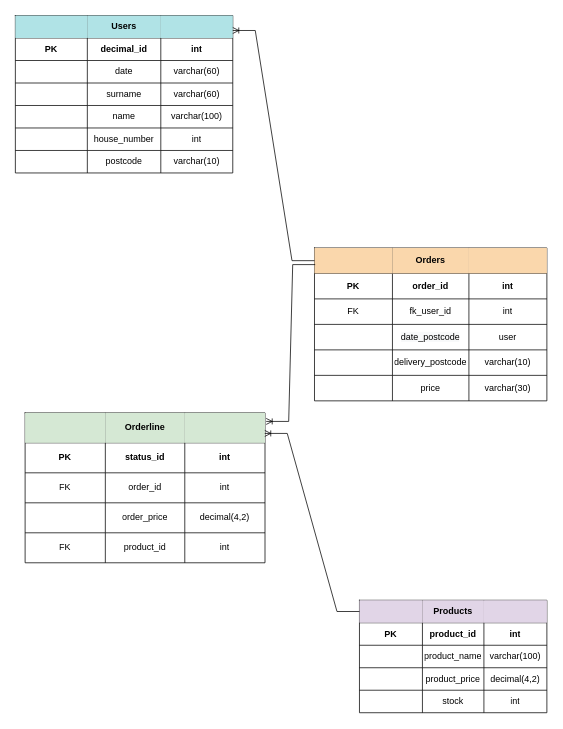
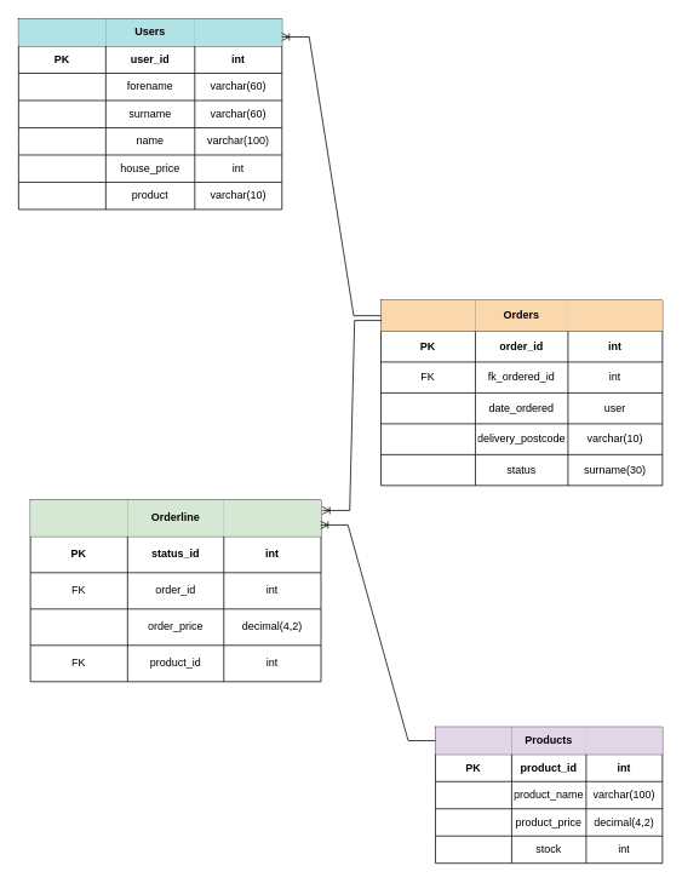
- <mxCell id="9" value="decimal_id" style="shape=partialRectangle;html=1;whiteSpace=wrap;connectable=0;overflow=hidden;fillColor=none;top=0;left=0;bottom=0;right=0;pointerEvents=1;fontStyle=1" parent="7" vertex="1"><mxGeometry x="96" width="98" height="30" as="geometry"><mxRectangle width="98" height="30" as="alternateBounds" /></mxGeometry></mxCell>
+ <mxCell id="9" value="user_id" style="shape=partialRectangle;html=1;whiteSpace=wrap;connectable=0;overflow=hidden;fillColor=none;top=0;left=0;bottom=0;right=0;pointerEvents=1;fontStyle=1" parent="7" vertex="1"><mxGeometry x="96" width="98" height="30" as="geometry"><mxRectangle width="98" height="30" as="alternateBounds" /></mxGeometry></mxCell>
- <mxCell id="13" value="date" style="shape=partialRectangle;html=1;whiteSpace=wrap;connectable=0;overflow=hidden;fillColor=none;top=0;left=0;bottom=0;right=0;pointerEvents=1;" parent="11" vertex="1"><mxGeometry x="96" width="98" height="30" as="geometry"><mxRectangle width="98" height="30" as="alternateBounds" /></mxGeometry></mxCell>
+ <mxCell id="13" value="forename" style="shape=partialRectangle;html=1;whiteSpace=wrap;connectable=0;overflow=hidden;fillColor=none;top=0;left=0;bottom=0;right=0;pointerEvents=1;" parent="11" vertex="1"><mxGeometry x="96" width="98" height="30" as="geometry"><mxRectangle width="98" height="30" as="alternateBounds" /></mxGeometry></mxCell>
- <mxCell id="25" value="house_number" style="shape=partialRectangle;html=1;whiteSpace=wrap;connectable=0;overflow=hidden;fillColor=none;top=0;left=0;bottom=0;right=0;pointerEvents=1;" parent="23" vertex="1"><mxGeometry x="96" width="98" height="30" as="geometry"><mxRectangle width="98" height="30" as="alternateBounds" /></mxGeometry></mxCell>
+ <mxCell id="25" value="house_price" style="shape=partialRectangle;html=1;whiteSpace=wrap;connectable=0;overflow=hidden;fillColor=none;top=0;left=0;bottom=0;right=0;pointerEvents=1;" parent="23" vertex="1"><mxGeometry x="96" width="98" height="30" as="geometry"><mxRectangle width="98" height="30" as="alternateBounds" /></mxGeometry></mxCell>
- <mxCell id="29" value="postcode" style="shape=partialRectangle;html=1;whiteSpace=wrap;connectable=0;overflow=hidden;fillColor=none;top=0;left=0;bottom=0;right=0;pointerEvents=1;" parent="27" vertex="1"><mxGeometry x="96" width="98" height="30" as="geometry"><mxRectangle width="98" height="30" as="alternateBounds" /></mxGeometry></mxCell>
+ <mxCell id="29" value="product" style="shape=partialRectangle;html=1;whiteSpace=wrap;connectable=0;overflow=hidden;fillColor=none;top=0;left=0;bottom=0;right=0;pointerEvents=1;" parent="27" vertex="1"><mxGeometry x="96" width="98" height="30" as="geometry"><mxRectangle width="98" height="30" as="alternateBounds" /></mxGeometry></mxCell>
- <mxCell id="63" value="fk_user_id" style="shape=partialRectangle;html=1;whiteSpace=wrap;connectable=0;overflow=hidden;fillColor=none;top=0;left=0;bottom=0;right=0;pointerEvents=1;" parent="61" vertex="1"><mxGeometry x="104" width="102" height="34" as="geometry"><mxRectangle width="102" height="34" as="alternateBounds" /></mxGeometry></mxCell>
+ <mxCell id="63" value="fk_ordered_id" style="shape=partialRectangle;html=1;whiteSpace=wrap;connectable=0;overflow=hidden;fillColor=none;top=0;left=0;bottom=0;right=0;pointerEvents=1;" parent="61" vertex="1"><mxGeometry x="104" width="102" height="34" as="geometry"><mxRectangle width="102" height="34" as="alternateBounds" /></mxGeometry></mxCell>
- <mxCell id="67" value="&lt;meta charset=&quot;utf-8&quot;&gt;&lt;span style=&quot;color: rgb(0, 0, 0); font-family: helvetica; font-size: 12px; font-style: normal; font-weight: 400; letter-spacing: normal; text-align: center; text-indent: 0px; text-transform: none; word-spacing: 0px; background-color: rgb(248, 249, 250); display: inline; float: none;&quot;&gt;date_postcode&lt;/span&gt;" style="shape=partialRectangle;html=1;whiteSpace=wrap;connectable=0;overflow=hidden;fillColor=none;top=0;left=0;bottom=0;right=0;pointerEvents=1;" parent="65" vertex="1"><mxGeometry x="104" width="102" height="34" as="geometry"><mxRectangle width="102" height="34" as="alternateBounds" /></mxGeometry></mxCell>
+ <mxCell id="67" value="&lt;meta charset=&quot;utf-8&quot;&gt;&lt;span style=&quot;color: rgb(0, 0, 0); font-family: helvetica; font-size: 12px; font-style: normal; font-weight: 400; letter-spacing: normal; text-align: center; text-indent: 0px; text-transform: none; word-spacing: 0px; background-color: rgb(248, 249, 250); display: inline; float: none;&quot;&gt;date_ordered&lt;/span&gt;" style="shape=partialRectangle;html=1;whiteSpace=wrap;connectable=0;overflow=hidden;fillColor=none;top=0;left=0;bottom=0;right=0;pointerEvents=1;" parent="65" vertex="1"><mxGeometry x="104" width="102" height="34" as="geometry"><mxRectangle width="102" height="34" as="alternateBounds" /></mxGeometry></mxCell>
- <mxCell id="75" value="price" style="shape=partialRectangle;html=1;whiteSpace=wrap;connectable=0;overflow=hidden;fillColor=none;top=0;left=0;bottom=0;right=0;pointerEvents=1;" vertex="1" parent="73"><mxGeometry x="104" width="102" height="34" as="geometry"><mxRectangle width="102" height="34" as="alternateBounds" /></mxGeometry></mxCell>
+ <mxCell id="75" value="status" style="shape=partialRectangle;html=1;whiteSpace=wrap;connectable=0;overflow=hidden;fillColor=none;top=0;left=0;bottom=0;right=0;pointerEvents=1;" vertex="1" parent="73"><mxGeometry x="104" width="102" height="34" as="geometry"><mxRectangle width="102" height="34" as="alternateBounds" /></mxGeometry></mxCell>
- <mxCell id="76" value="varchar(30)" style="shape=partialRectangle;html=1;whiteSpace=wrap;connectable=0;overflow=hidden;fillColor=none;top=0;left=0;bottom=0;right=0;pointerEvents=1;" vertex="1" parent="73"><mxGeometry x="206" width="104" height="34" as="geometry"><mxRectangle width="104" height="34" as="alternateBounds" /></mxGeometry></mxCell>
+ <mxCell id="76" value="surname(30)" style="shape=partialRectangle;html=1;whiteSpace=wrap;connectable=0;overflow=hidden;fillColor=none;top=0;left=0;bottom=0;right=0;pointerEvents=1;" vertex="1" parent="73"><mxGeometry x="206" width="104" height="34" as="geometry"><mxRectangle width="104" height="34" as="alternateBounds" /></mxGeometry></mxCell>
